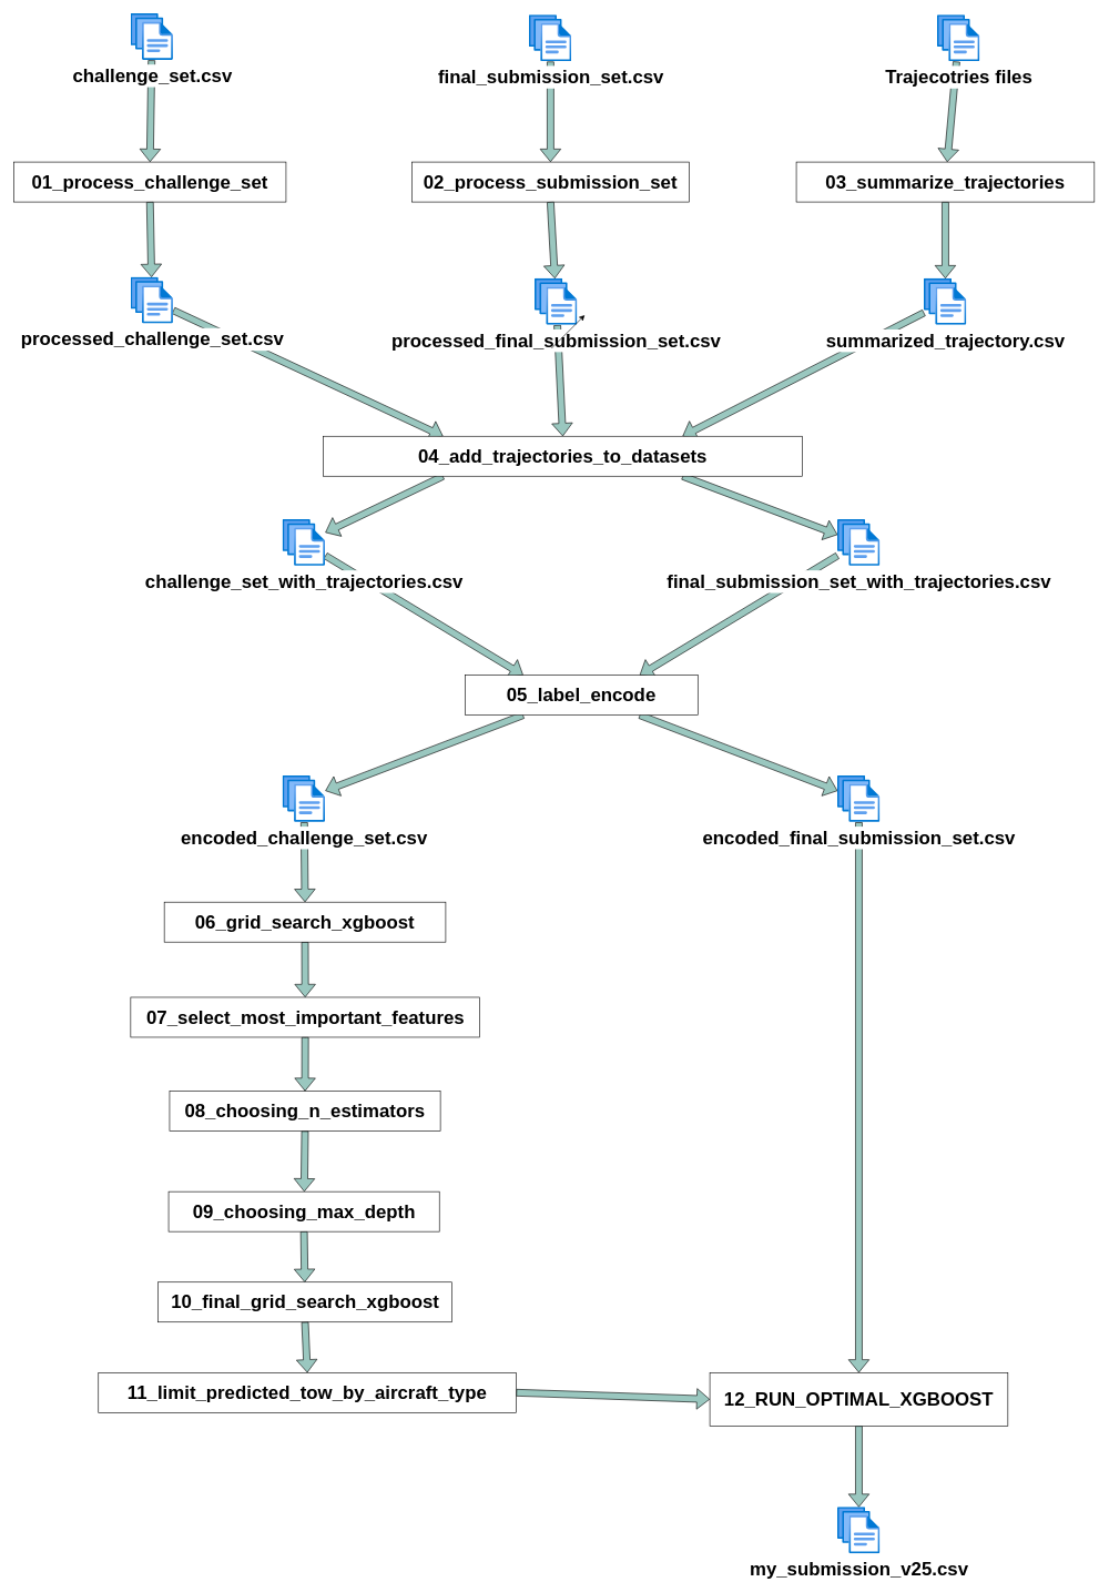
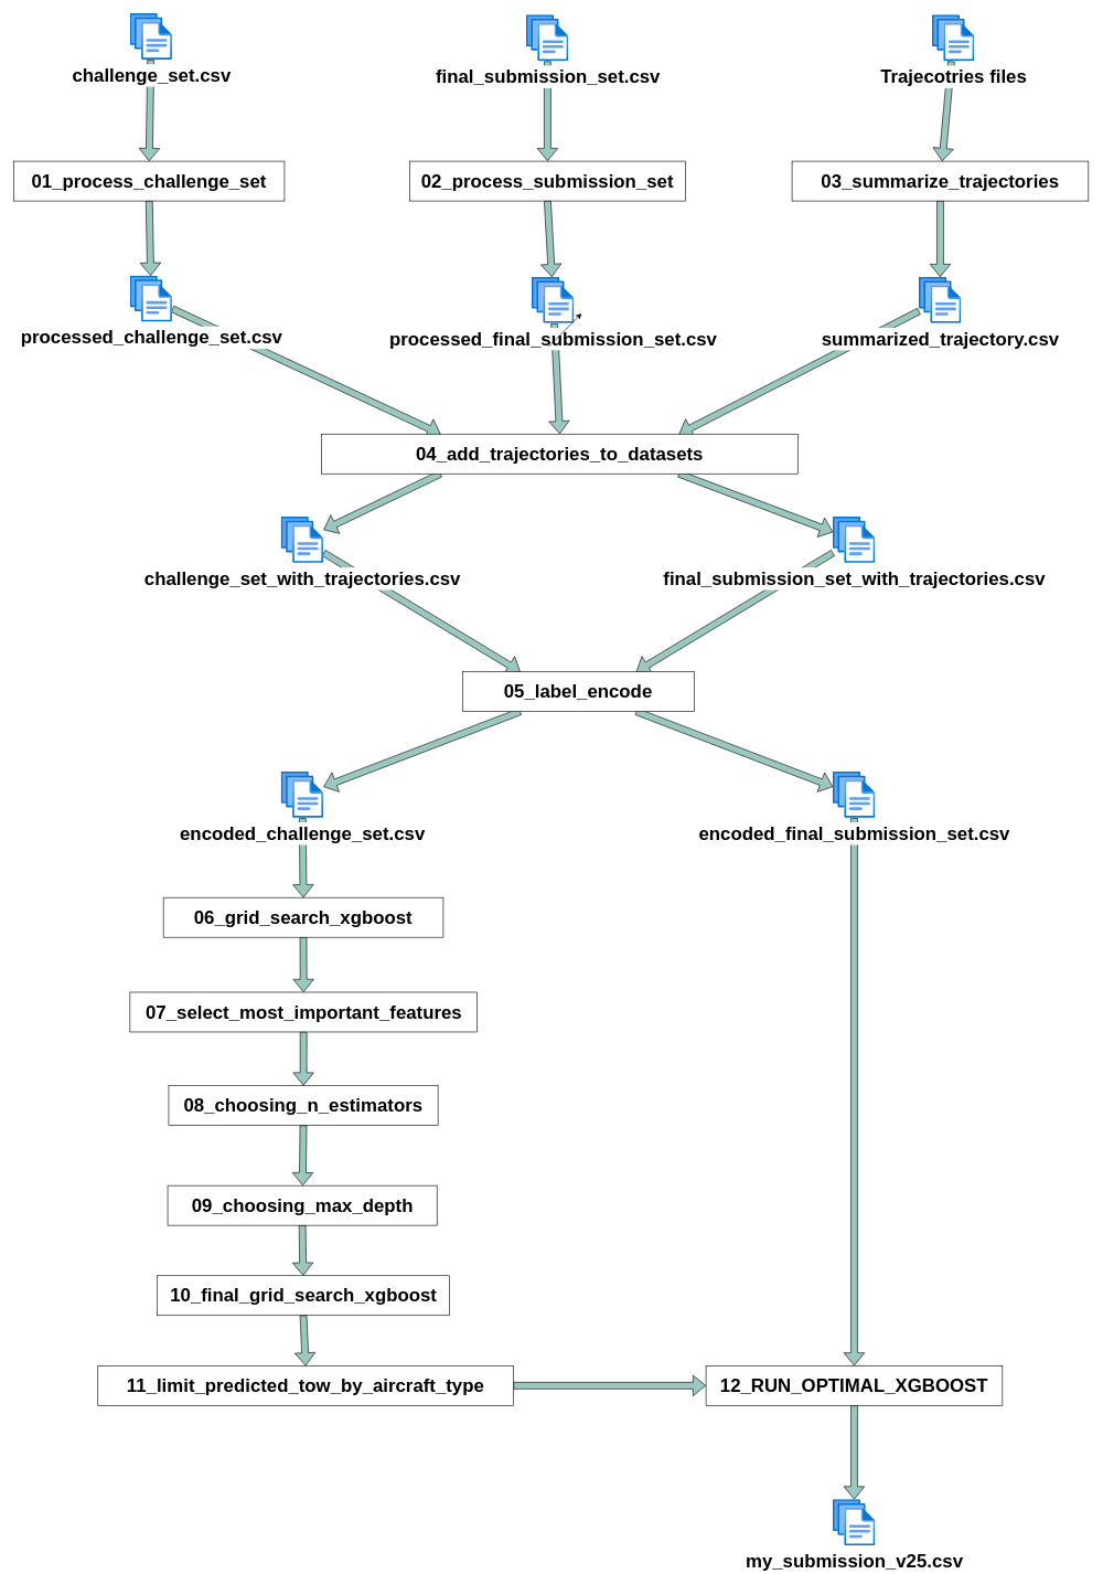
- <mxCell id="47" value="&lt;b style=&quot;font-size: 28px;&quot;&gt;12_RUN_OPTIMAL_XGBOOST&lt;/b&gt;" style="rounded=0;whiteSpace=wrap;html=1;fillColor=default;strokeColor=default;fontSize=28;" vertex="1" parent="1"><mxGeometry x="1066" y="2062" width="448" height="80" as="geometry" /></mxCell>
+ <mxCell id="47" value="&lt;b style=&quot;font-size: 28px;&quot;&gt;12_RUN_OPTIMAL_XGBOOST&lt;/b&gt;" style="rounded=0;whiteSpace=wrap;html=1;fillColor=default;strokeColor=default;fontSize=28;" vertex="1" parent="1"><mxGeometry x="1066" y="2062" width="448" height="60" as="geometry" /></mxCell>
